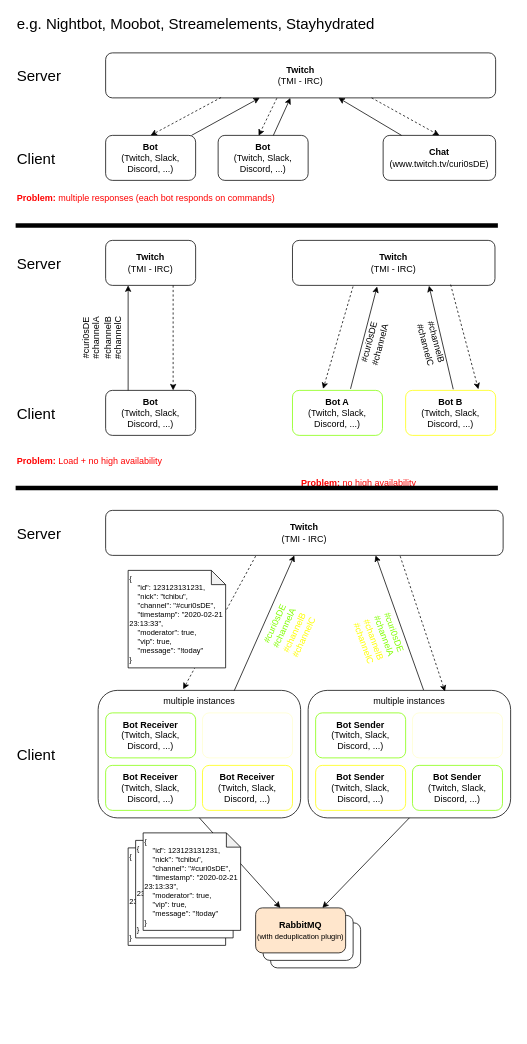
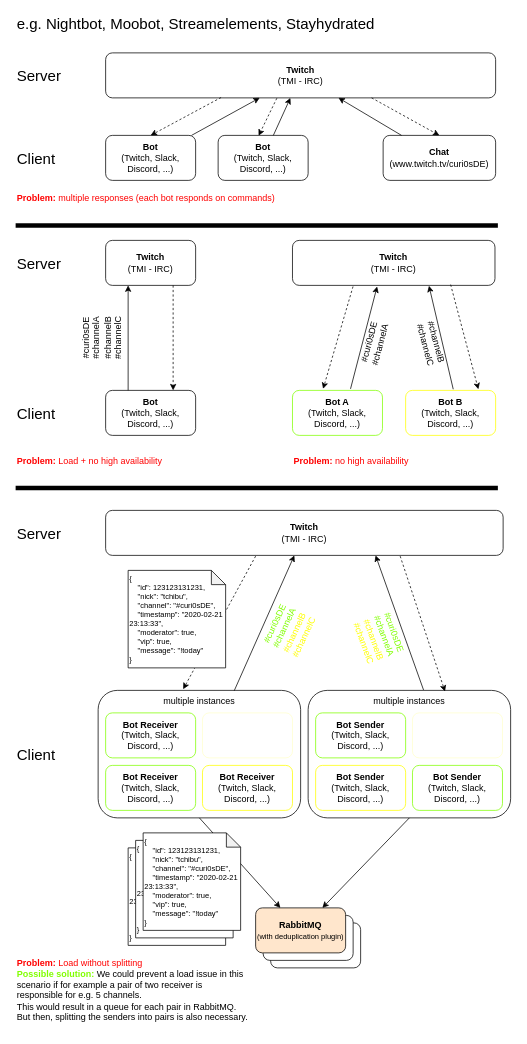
- <mxCell id="34" value="&lt;b&gt;Problem: &lt;/b&gt;no high availability&lt;b&gt;&lt;br&gt;&lt;/b&gt;" style="text;html=1;strokeColor=none;fillColor=none;align=left;verticalAlign=top;whiteSpace=wrap;rounded=0;fontSize=12;fontColor=#FF0000;" parent="1" vertex="1"><mxGeometry x="399.14" y="630" width="190" height="30" as="geometry" /></mxCell>
+ <mxCell id="34" value="&lt;b&gt;Problem: &lt;/b&gt;no high availability&lt;b&gt;&lt;br&gt;&lt;/b&gt;" style="text;html=1;strokeColor=none;fillColor=none;align=left;verticalAlign=top;whiteSpace=wrap;rounded=0;fontSize=12;fontColor=#FF0000;" parent="1" vertex="1"><mxGeometry x="389.14" y="600" width="190" height="30" as="geometry" /></mxCell>
+ <mxCell id="65" value="&lt;font color=&quot;#ff0000&quot;&gt;&lt;b&gt;Problem: &lt;/b&gt;Load without splitting&lt;/font&gt;&lt;br&gt;&lt;b&gt;&lt;font color=&quot;#80ff00&quot;&gt;Possible solution:&lt;/font&gt;&lt;/b&gt; We could prevent a load issue in this scenario if for example a pair of two receiver is responsible for e.g. 5 channels.&lt;br&gt;This would result in a queue for each pair in RabbitMQ.&lt;br&gt;But then, splitting the senders into pairs is also necessary." style="text;html=1;strokeColor=none;fillColor=none;align=left;verticalAlign=top;whiteSpace=wrap;rounded=0;fontSize=12;" parent="1" vertex="1"><mxGeometry x="20" y="1270" width="310" height="100" as="geometry" /></mxCell>
